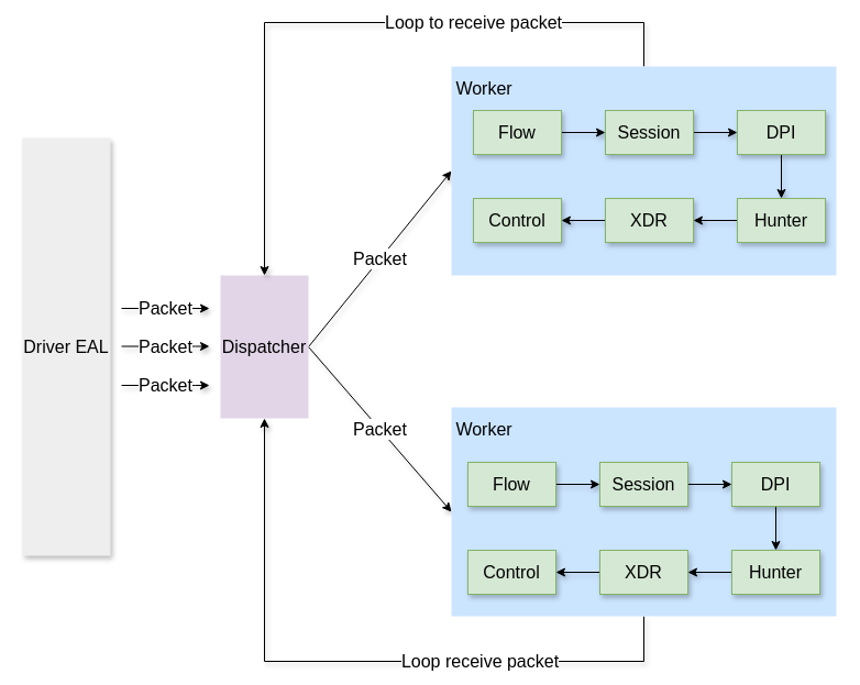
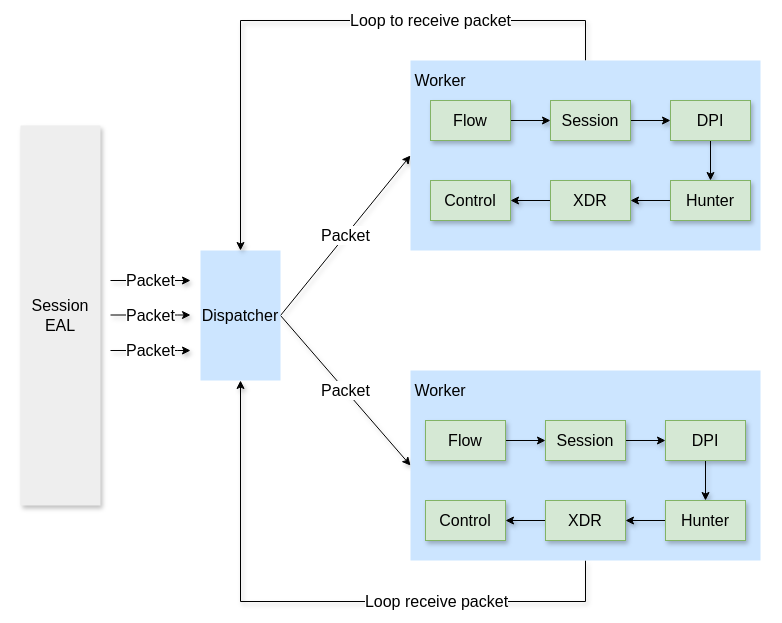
- <mxCell id="9" value="&lt;font style=&quot;font-size: 16px&quot;&gt;Driver EAL&lt;/font&gt;" style="rounded=0;whiteSpace=wrap;html=1;fillColor=#eeeeee;shadow=1;glass=0;strokeColor=none;" vertex="1" parent="1"><mxGeometry x="20" y="125" width="80" height="380" as="geometry" /></mxCell>
+ <mxCell id="9" value="&lt;font style=&quot;font-size: 16px&quot;&gt;Session EAL&lt;/font&gt;" style="rounded=0;whiteSpace=wrap;html=1;fillColor=#eeeeee;shadow=1;glass=0;strokeColor=none;" vertex="1" parent="1"><mxGeometry x="20" y="125" width="80" height="380" as="geometry" /></mxCell>
- <mxCell id="4" value="&lt;font style=&quot;font-size: 16px&quot;&gt;Dispatcher&lt;/font&gt;" style="rounded=0;whiteSpace=wrap;html=1;fillColor=#e1d5e7;strokeColor=none;" vertex="1" parent="1"><mxGeometry x="200" y="250" width="80" height="130" as="geometry" /></mxCell>
+ <mxCell id="4" value="&lt;font style=&quot;font-size: 16px&quot;&gt;Dispatcher&lt;/font&gt;" style="rounded=0;whiteSpace=wrap;html=1;fillColor=#cce5ff;strokeColor=none;" vertex="1" parent="1"><mxGeometry x="200" y="250" width="80" height="130" as="geometry" /></mxCell>
